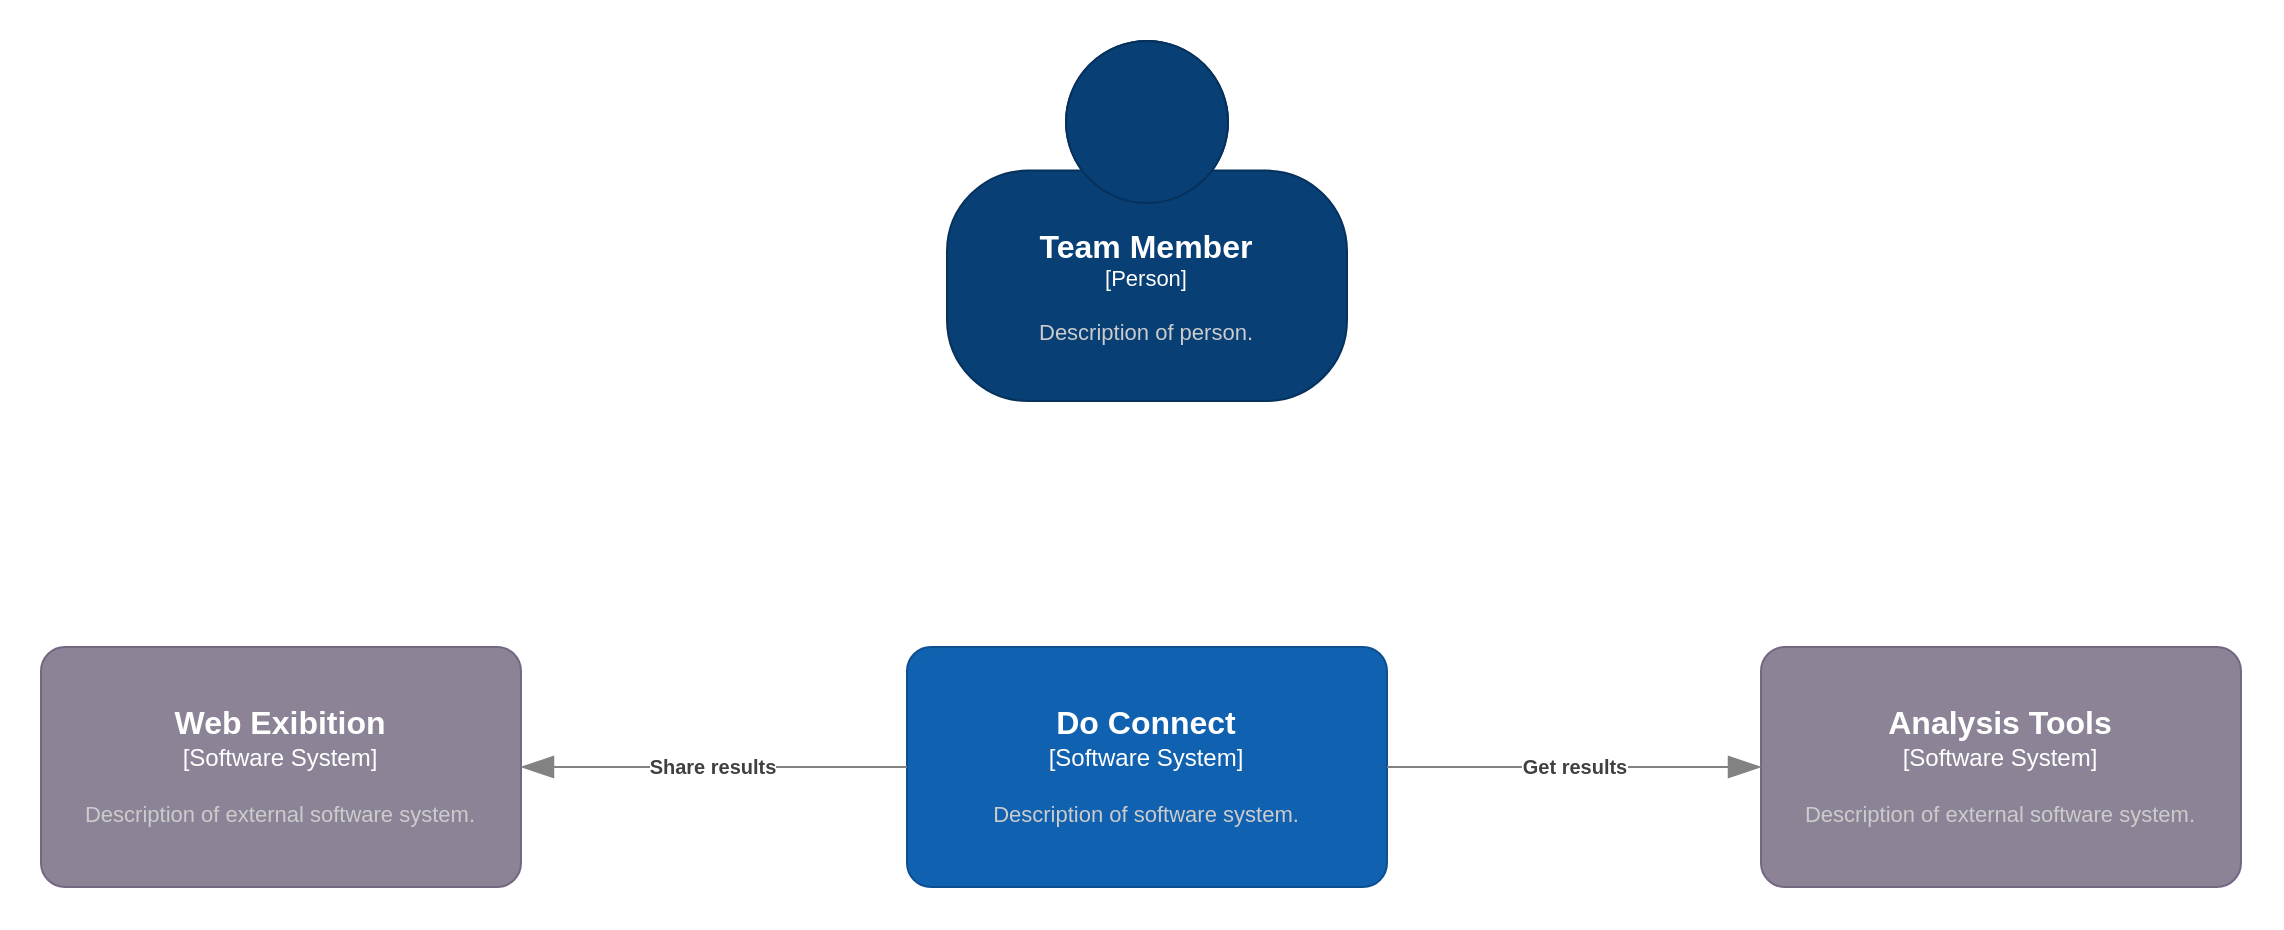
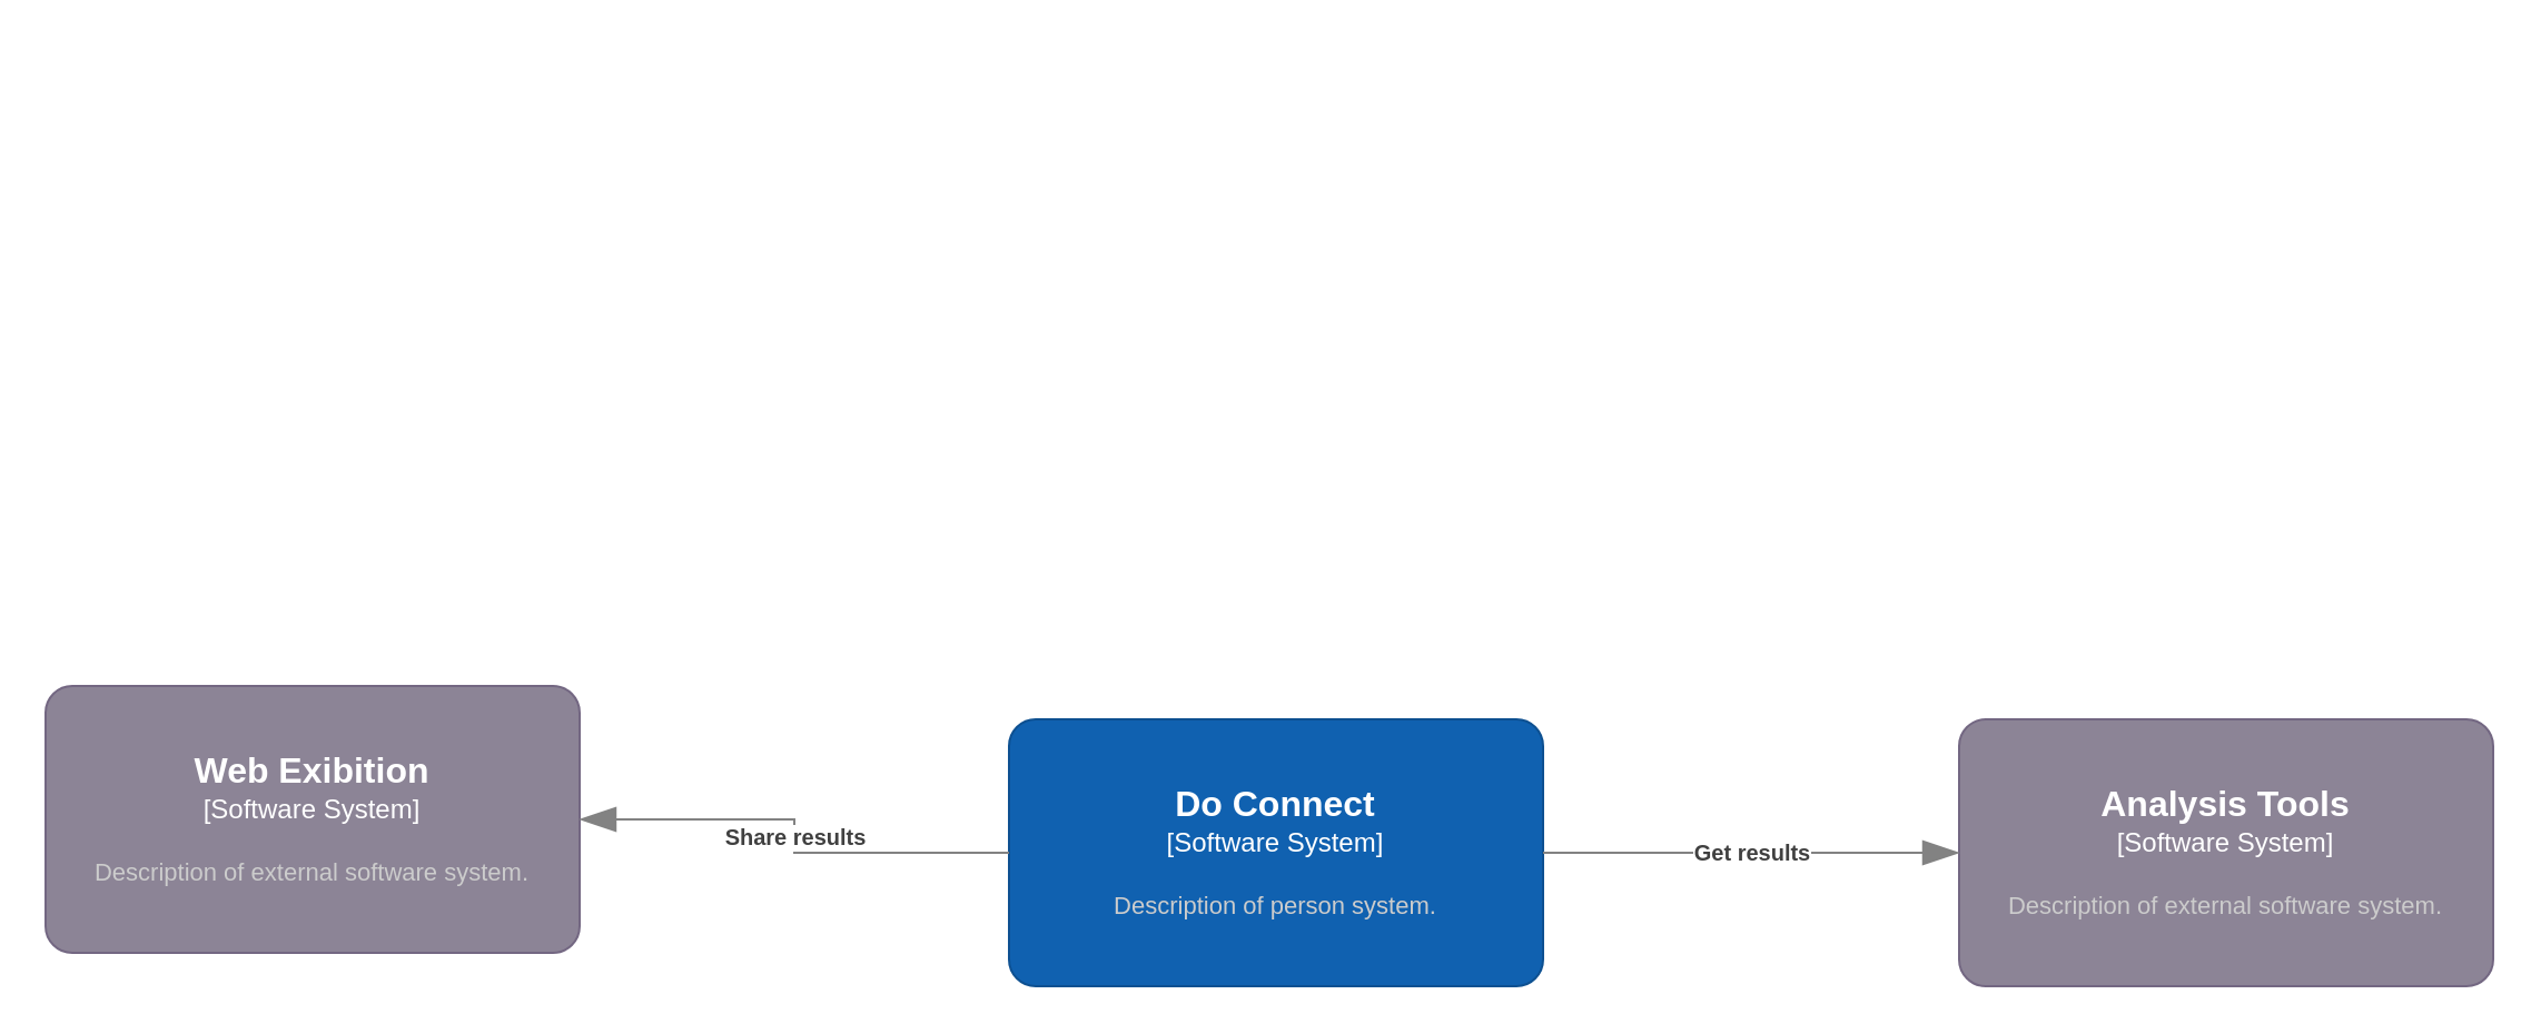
- <mxCell id="7" value="&lt;font style=&quot;font-size: 16px&quot;&gt;&lt;b&gt;Team Member&lt;/b&gt;&lt;/font&gt;&lt;div&gt;[Person]&lt;/div&gt;&lt;br&gt;&lt;div&gt;&lt;font style=&quot;font-size: 11px&quot;&gt;&lt;font color=&quot;#cccccc&quot;&gt;Description of person.&lt;/font&gt;&lt;/div&gt;" style="html=1;fontSize=11;dashed=0;whiteSpace=wrap;fillColor=#083F75;strokeColor=#06315C;fontColor=#ffffff;shape=mxgraph.c4.person2;align=center;metaEdit=1;points=[[0.5,0,0],[1,0.5,0],[1,0.75,0],[0.75,1,0],[0.5,1,0],[0.25,1,0],[0,0.75,0],[0,0.5,0]];resizable=0;" parent="1" vertex="1"><mxGeometry x="473" y="20" width="200" height="180" as="geometry" /></mxCell>
- <mxCell id="4" value="&lt;font style=&quot;font-size: 16px&quot;&gt;&lt;b&gt;Web Exibition&lt;/b&gt;&lt;/font&gt;&lt;div&gt;[Software System]&lt;/div&gt;&lt;br&gt;&lt;div&gt;&lt;font style=&quot;font-size: 11px&quot;&gt;&lt;font color=&quot;#cccccc&quot;&gt;Description of external software system.&lt;/font&gt;&lt;/div&gt;" style="rounded=1;whiteSpace=wrap;html=1;labelBackgroundColor=none;fillColor=#8C8496;fontColor=#ffffff;align=center;arcSize=10;strokeColor=#736782;metaEdit=1;resizable=0;points=[[0.25,0,0],[0.5,0,0],[0.75,0,0],[1,0.25,0],[1,0.5,0],[1,0.75,0],[0.75,1,0],[0.5,1,0],[0.25,1,0],[0,0.75,0],[0,0.5,0],[0,0.25,0]];" parent="1" vertex="1"><mxGeometry x="20" y="323" width="240" height="120" as="geometry" /></mxCell>
+ <mxCell id="4" value="&lt;font style=&quot;font-size: 16px&quot;&gt;&lt;b&gt;Web Exibition&lt;/b&gt;&lt;/font&gt;&lt;div&gt;[Software System]&lt;/div&gt;&lt;br&gt;&lt;div&gt;&lt;font style=&quot;font-size: 11px&quot;&gt;&lt;font color=&quot;#cccccc&quot;&gt;Description of external software system.&lt;/font&gt;&lt;/div&gt;" style="rounded=1;whiteSpace=wrap;html=1;labelBackgroundColor=none;fillColor=#8C8496;fontColor=#ffffff;align=center;arcSize=10;strokeColor=#736782;metaEdit=1;resizable=0;points=[[0.25,0,0],[0.5,0,0],[0.75,0,0],[1,0.25,0],[1,0.5,0],[1,0.75,0],[0.75,1,0],[0.5,1,0],[0.25,1,0],[0,0.75,0],[0,0.5,0],[0,0.25,0]];" parent="1" vertex="1"><mxGeometry x="20" y="308" width="240" height="120" as="geometry" /></mxCell>
- <mxCell id="2" value="&lt;font style=&quot;font-size: 16px&quot;&gt;&lt;b&gt;Do Connect&lt;/b&gt;&lt;/font&gt;&lt;div&gt;[Software System]&lt;/div&gt;&lt;br&gt;&lt;div&gt;&lt;font style=&quot;font-size: 11px&quot;&gt;&lt;font color=&quot;#cccccc&quot;&gt;Description of software system.&lt;/font&gt;&lt;/div&gt;" style="rounded=1;whiteSpace=wrap;html=1;labelBackgroundColor=none;fillColor=#1061B0;fontColor=#ffffff;align=center;arcSize=10;strokeColor=#0D5091;metaEdit=1;resizable=0;points=[[0.25,0,0],[0.5,0,0],[0.75,0,0],[1,0.25,0],[1,0.5,0],[1,0.75,0],[0.75,1,0],[0.5,1,0],[0.25,1,0],[0,0.75,0],[0,0.5,0],[0,0.25,0]];" parent="1" vertex="1"><mxGeometry x="453" y="323" width="240" height="120" as="geometry" /></mxCell>
+ <mxCell id="2" value="&lt;font style=&quot;font-size: 16px&quot;&gt;&lt;b&gt;Do Connect&lt;/b&gt;&lt;/font&gt;&lt;div&gt;[Software System]&lt;/div&gt;&lt;br&gt;&lt;div&gt;&lt;font style=&quot;font-size: 11px&quot;&gt;&lt;font color=&quot;#cccccc&quot;&gt;Description of person system.&lt;/font&gt;&lt;/div&gt;" style="rounded=1;whiteSpace=wrap;html=1;labelBackgroundColor=none;fillColor=#1061B0;fontColor=#ffffff;align=center;arcSize=10;strokeColor=#0D5091;metaEdit=1;resizable=0;points=[[0.25,0,0],[0.5,0,0],[0.75,0,0],[1,0.25,0],[1,0.5,0],[1,0.75,0],[0.75,1,0],[0.5,1,0],[0.25,1,0],[0,0.75,0],[0,0.5,0],[0,0.25,0]];" parent="1" vertex="1"><mxGeometry x="453" y="323" width="240" height="120" as="geometry" /></mxCell>
